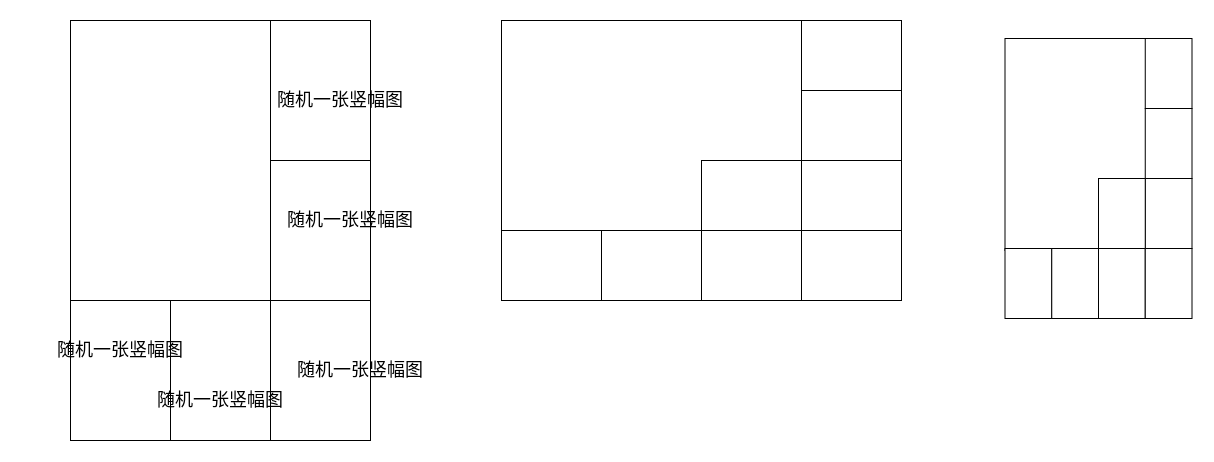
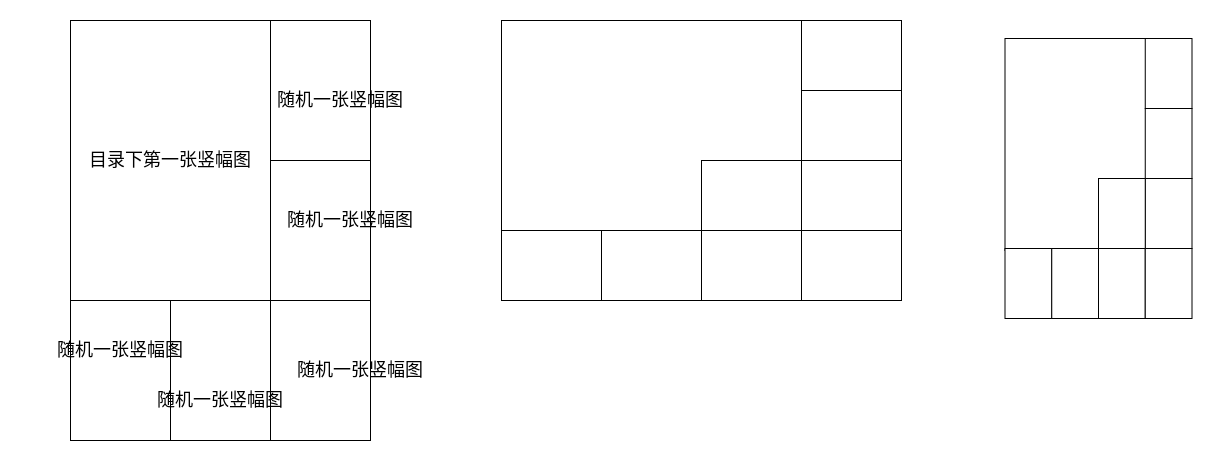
+ <mxCell id="8" value="目录下第一张竖幅图" style="text;html=1;strokeColor=none;fillColor=none;align=center;verticalAlign=middle;whiteSpace=wrap;rounded=0;fontSize=18;" parent="1" vertex="1"><mxGeometry x="70" y="140" width="200" height="40" as="geometry" /></mxCell>
